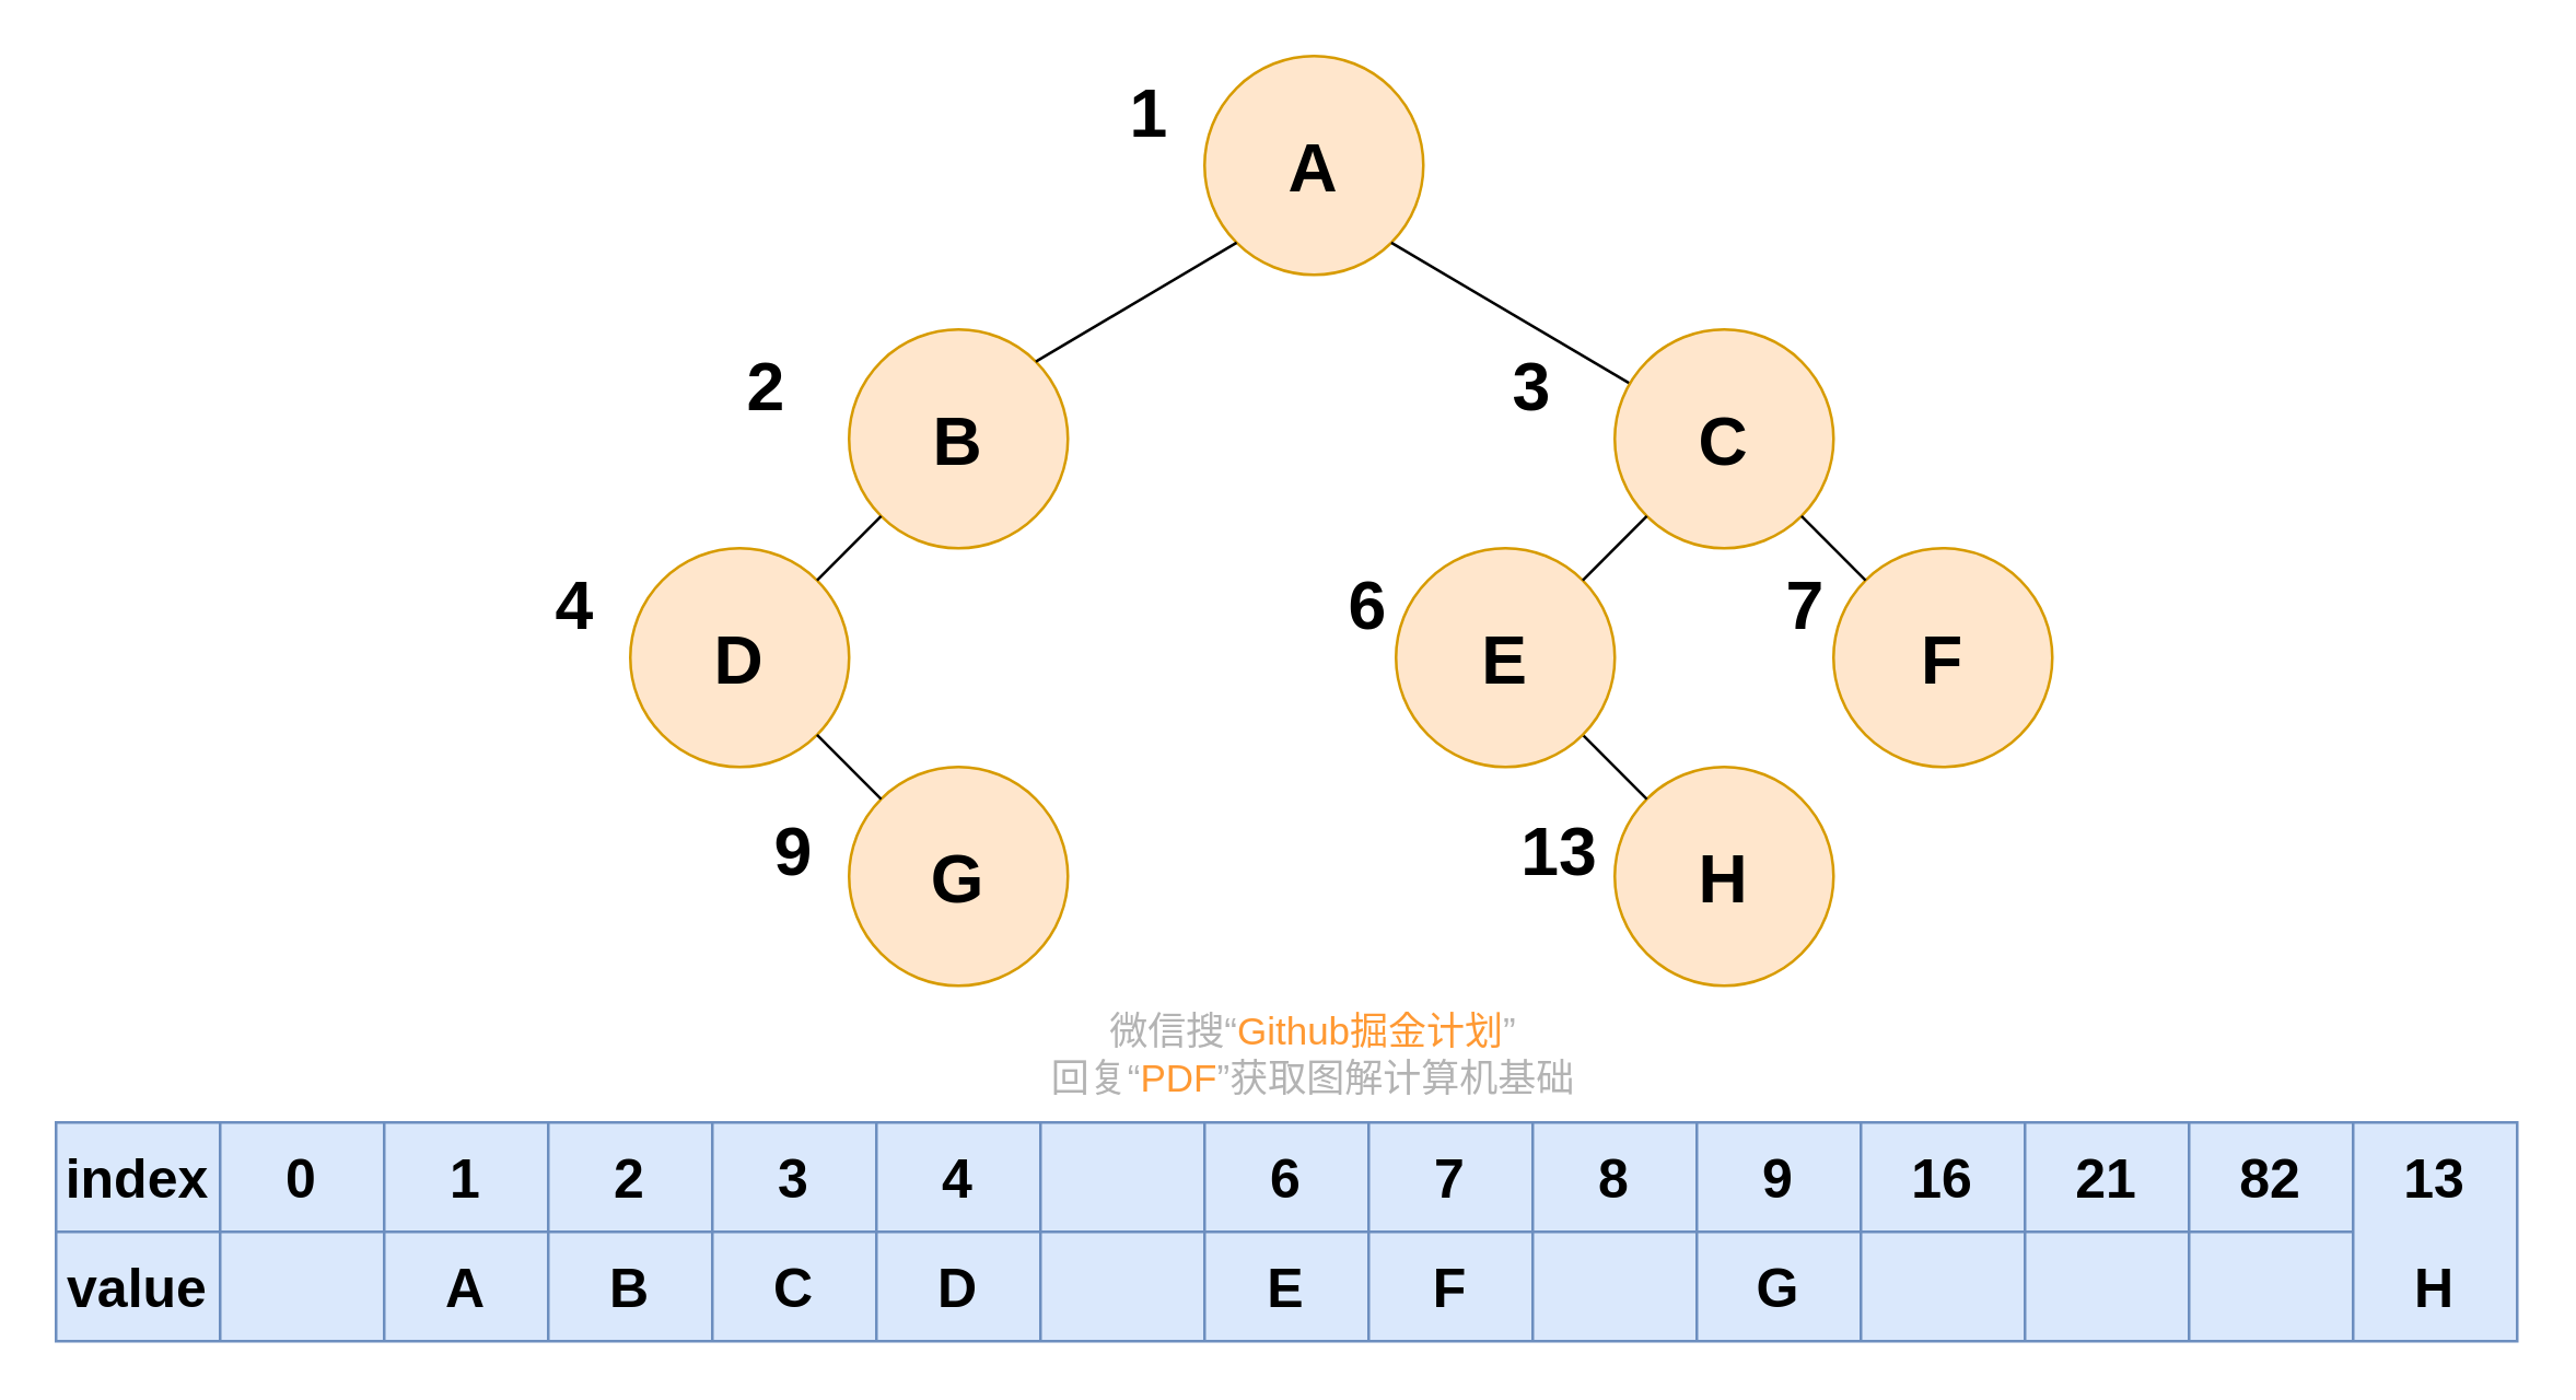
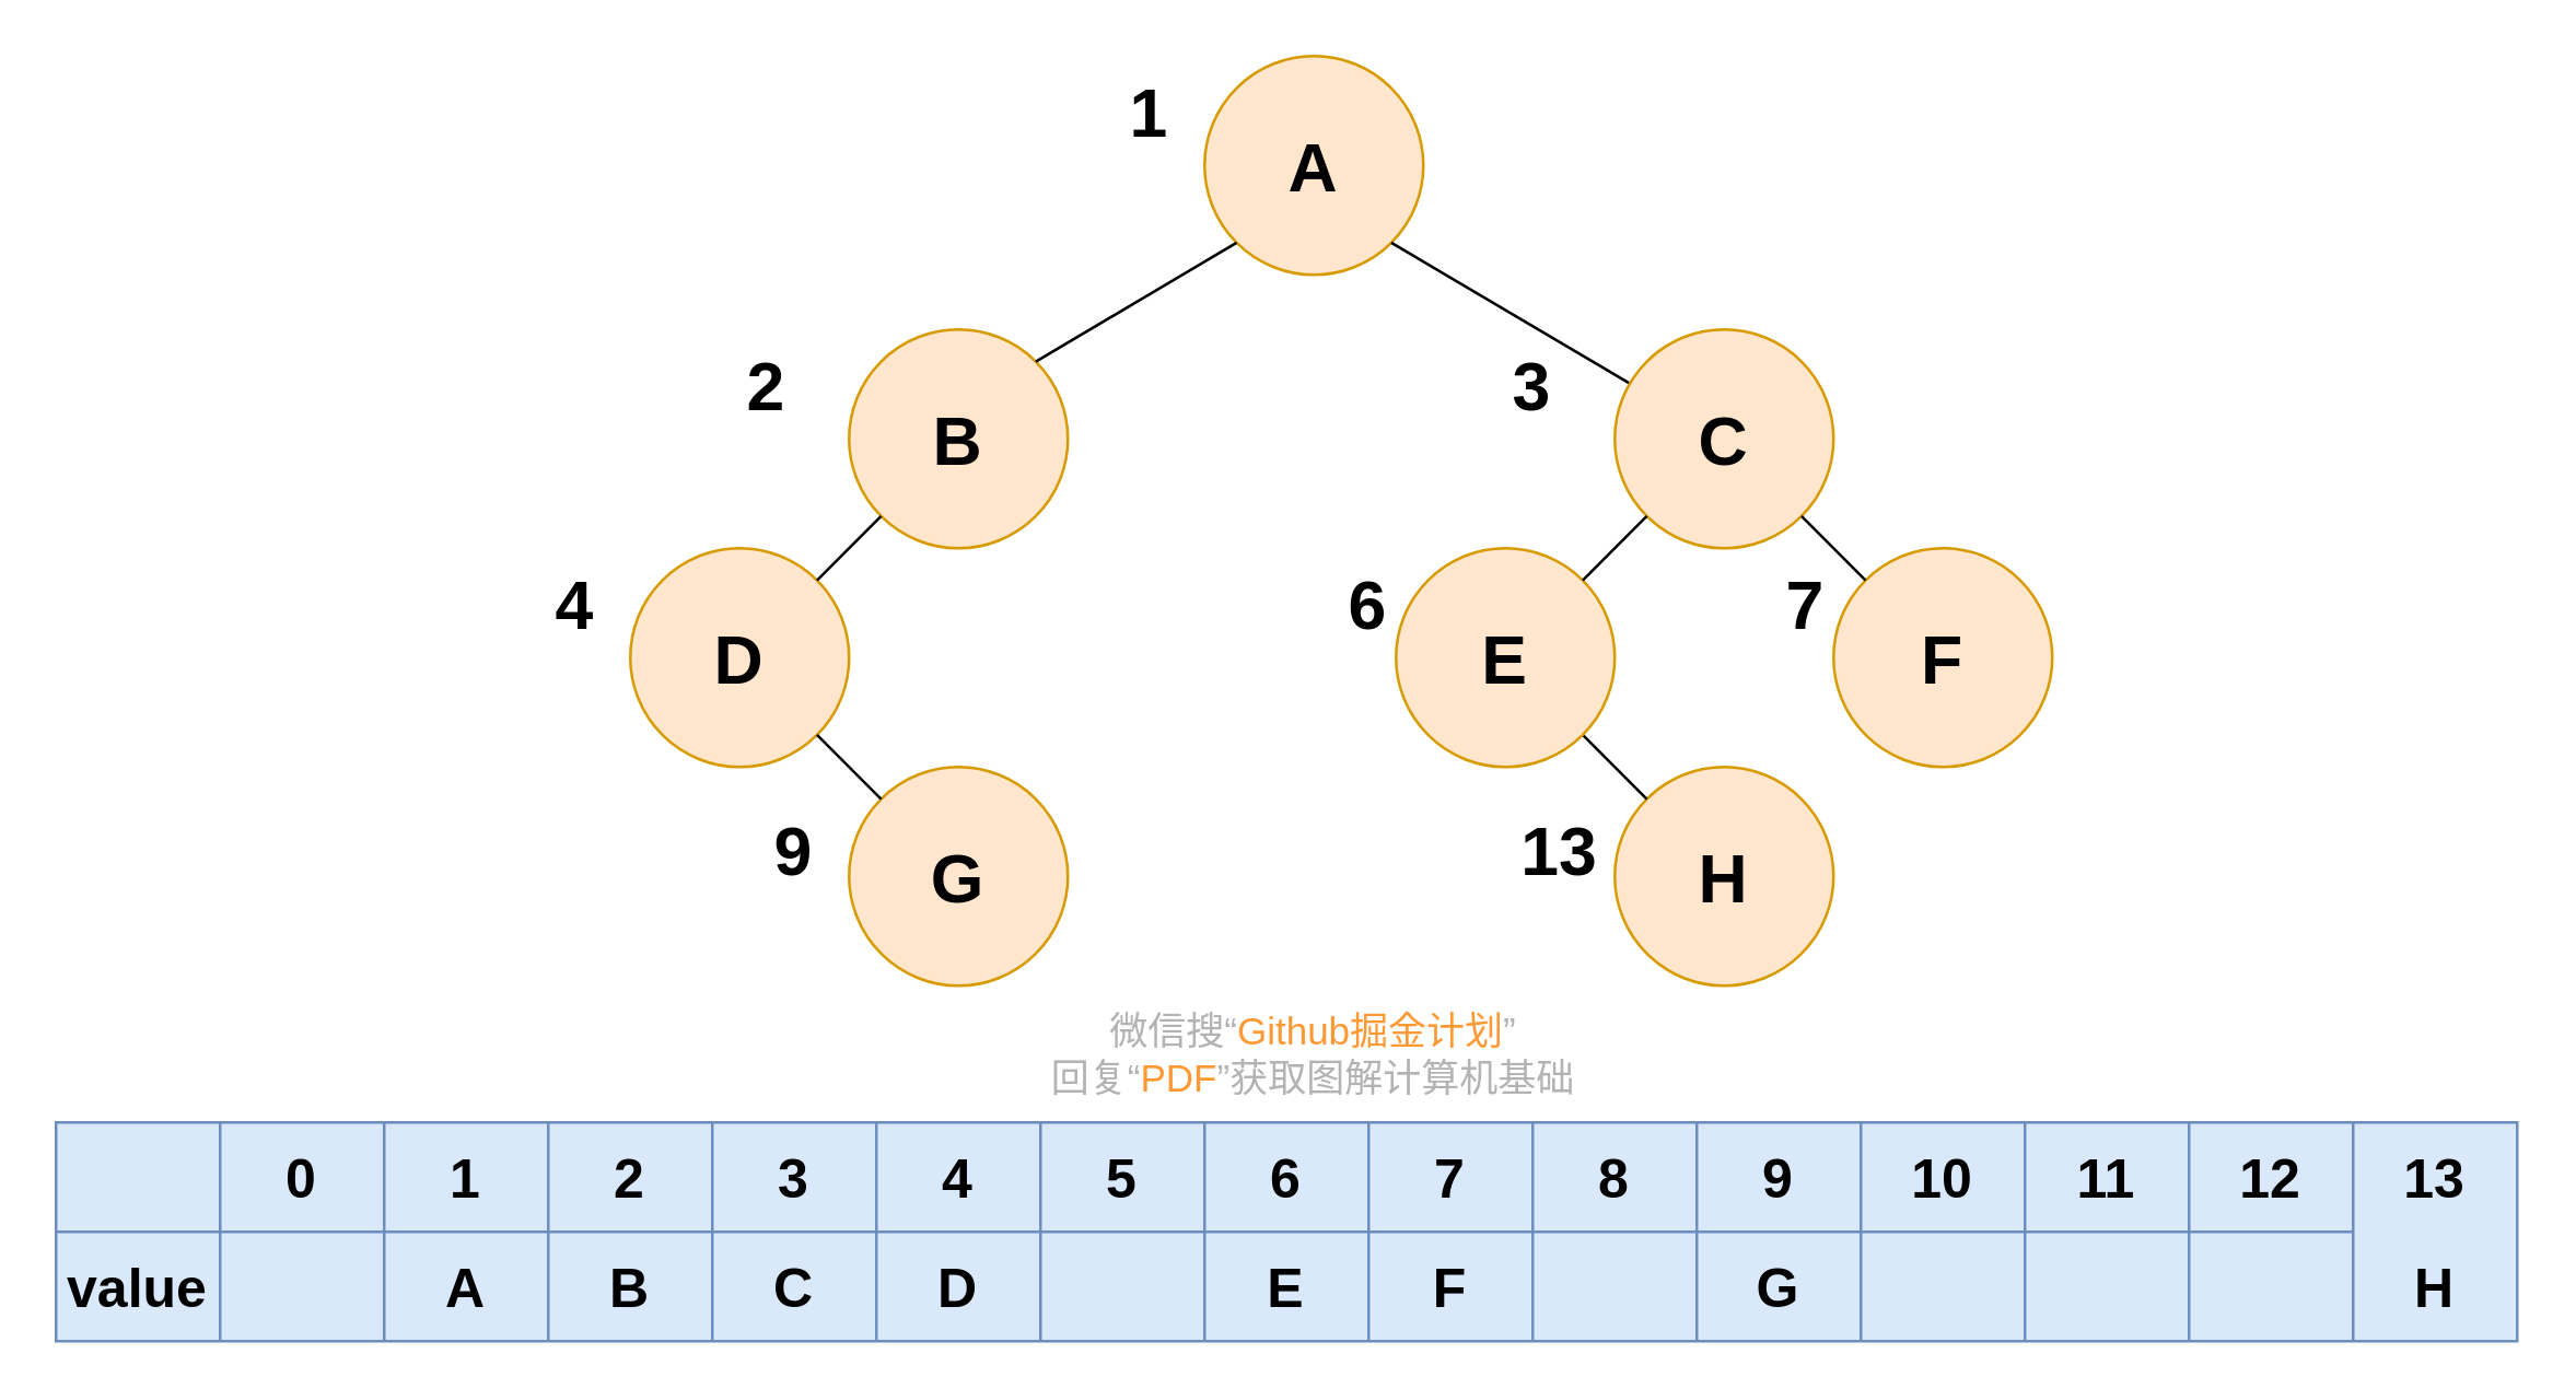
- <mxCell id="28" value="&lt;font style=&quot;font-size: 20px&quot;&gt;&lt;b&gt;index&lt;/b&gt;&lt;/font&gt;" style="shape=partialRectangle;html=1;whiteSpace=wrap;connectable=0;fillColor=none;top=0;left=0;bottom=0;right=0;overflow=hidden;" parent="27" vertex="1"><mxGeometry width="60" height="40" as="geometry" /></mxCell>
+ <mxCell id="34" value="&lt;font style=&quot;font-size: 20px&quot;&gt;&lt;b&gt;5&lt;/b&gt;&lt;/font&gt;" style="shape=partialRectangle;html=1;whiteSpace=wrap;connectable=0;fillColor=none;top=0;left=0;bottom=0;right=0;overflow=hidden;" parent="27" vertex="1"><mxGeometry x="360" width="60" height="40" as="geometry" /></mxCell>
- <mxCell id="39" value="&lt;b style=&quot;font-size: 20px&quot;&gt;16&lt;/b&gt;" style="shape=partialRectangle;html=1;whiteSpace=wrap;connectable=0;fillColor=none;top=0;left=0;bottom=0;right=0;overflow=hidden;" parent="27" vertex="1"><mxGeometry x="660" width="60" height="40" as="geometry" /></mxCell>
+ <mxCell id="39" value="&lt;b style=&quot;font-size: 20px&quot;&gt;10&lt;/b&gt;" style="shape=partialRectangle;html=1;whiteSpace=wrap;connectable=0;fillColor=none;top=0;left=0;bottom=0;right=0;overflow=hidden;" parent="27" vertex="1"><mxGeometry x="660" width="60" height="40" as="geometry" /></mxCell>
- <mxCell id="40" value="&lt;b style=&quot;font-size: 20px&quot;&gt;21&lt;/b&gt;" style="shape=partialRectangle;html=1;whiteSpace=wrap;connectable=0;fillColor=none;top=0;left=0;bottom=0;right=0;overflow=hidden;" parent="27" vertex="1"><mxGeometry x="720" width="60" height="40" as="geometry" /></mxCell>
+ <mxCell id="40" value="&lt;b style=&quot;font-size: 20px&quot;&gt;11&lt;/b&gt;" style="shape=partialRectangle;html=1;whiteSpace=wrap;connectable=0;fillColor=none;top=0;left=0;bottom=0;right=0;overflow=hidden;" parent="27" vertex="1"><mxGeometry x="720" width="60" height="40" as="geometry" /></mxCell>
- <mxCell id="41" value="&lt;b style=&quot;font-size: 20px&quot;&gt;82&lt;/b&gt;" style="shape=partialRectangle;html=1;whiteSpace=wrap;connectable=0;fillColor=none;top=0;left=0;bottom=0;right=0;overflow=hidden;" parent="27" vertex="1"><mxGeometry x="780" width="60" height="40" as="geometry" /></mxCell>
+ <mxCell id="41" value="&lt;b style=&quot;font-size: 20px&quot;&gt;12&lt;/b&gt;" style="shape=partialRectangle;html=1;whiteSpace=wrap;connectable=0;fillColor=none;top=0;left=0;bottom=0;right=0;overflow=hidden;" parent="27" vertex="1"><mxGeometry x="780" width="60" height="40" as="geometry" /></mxCell>
